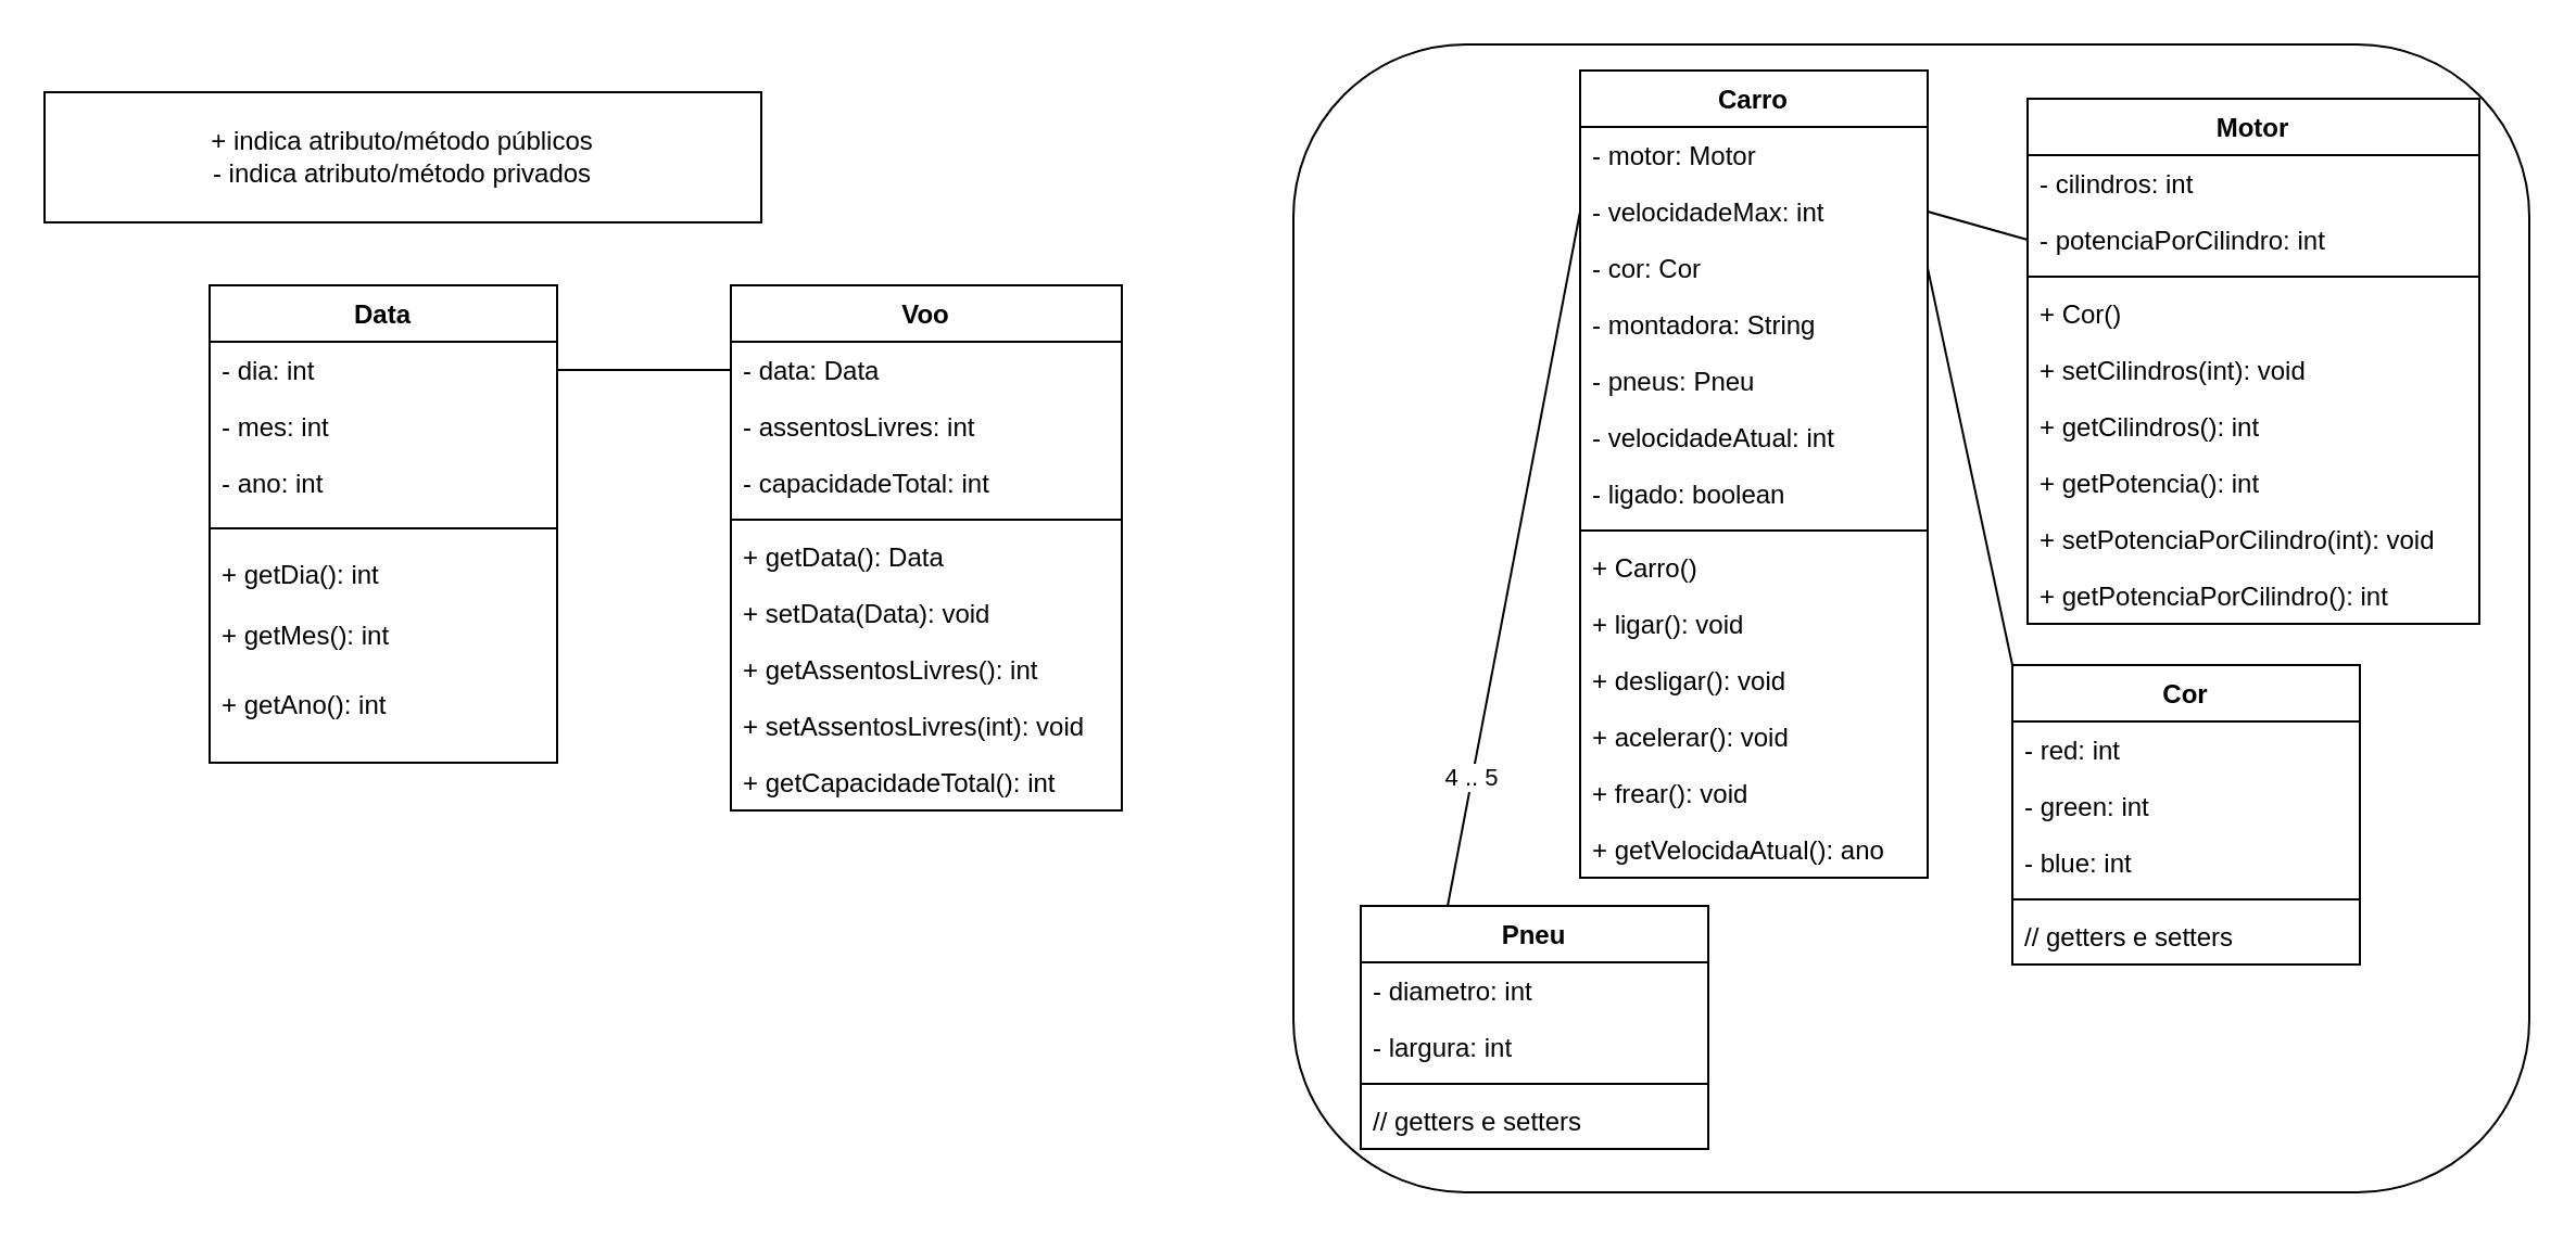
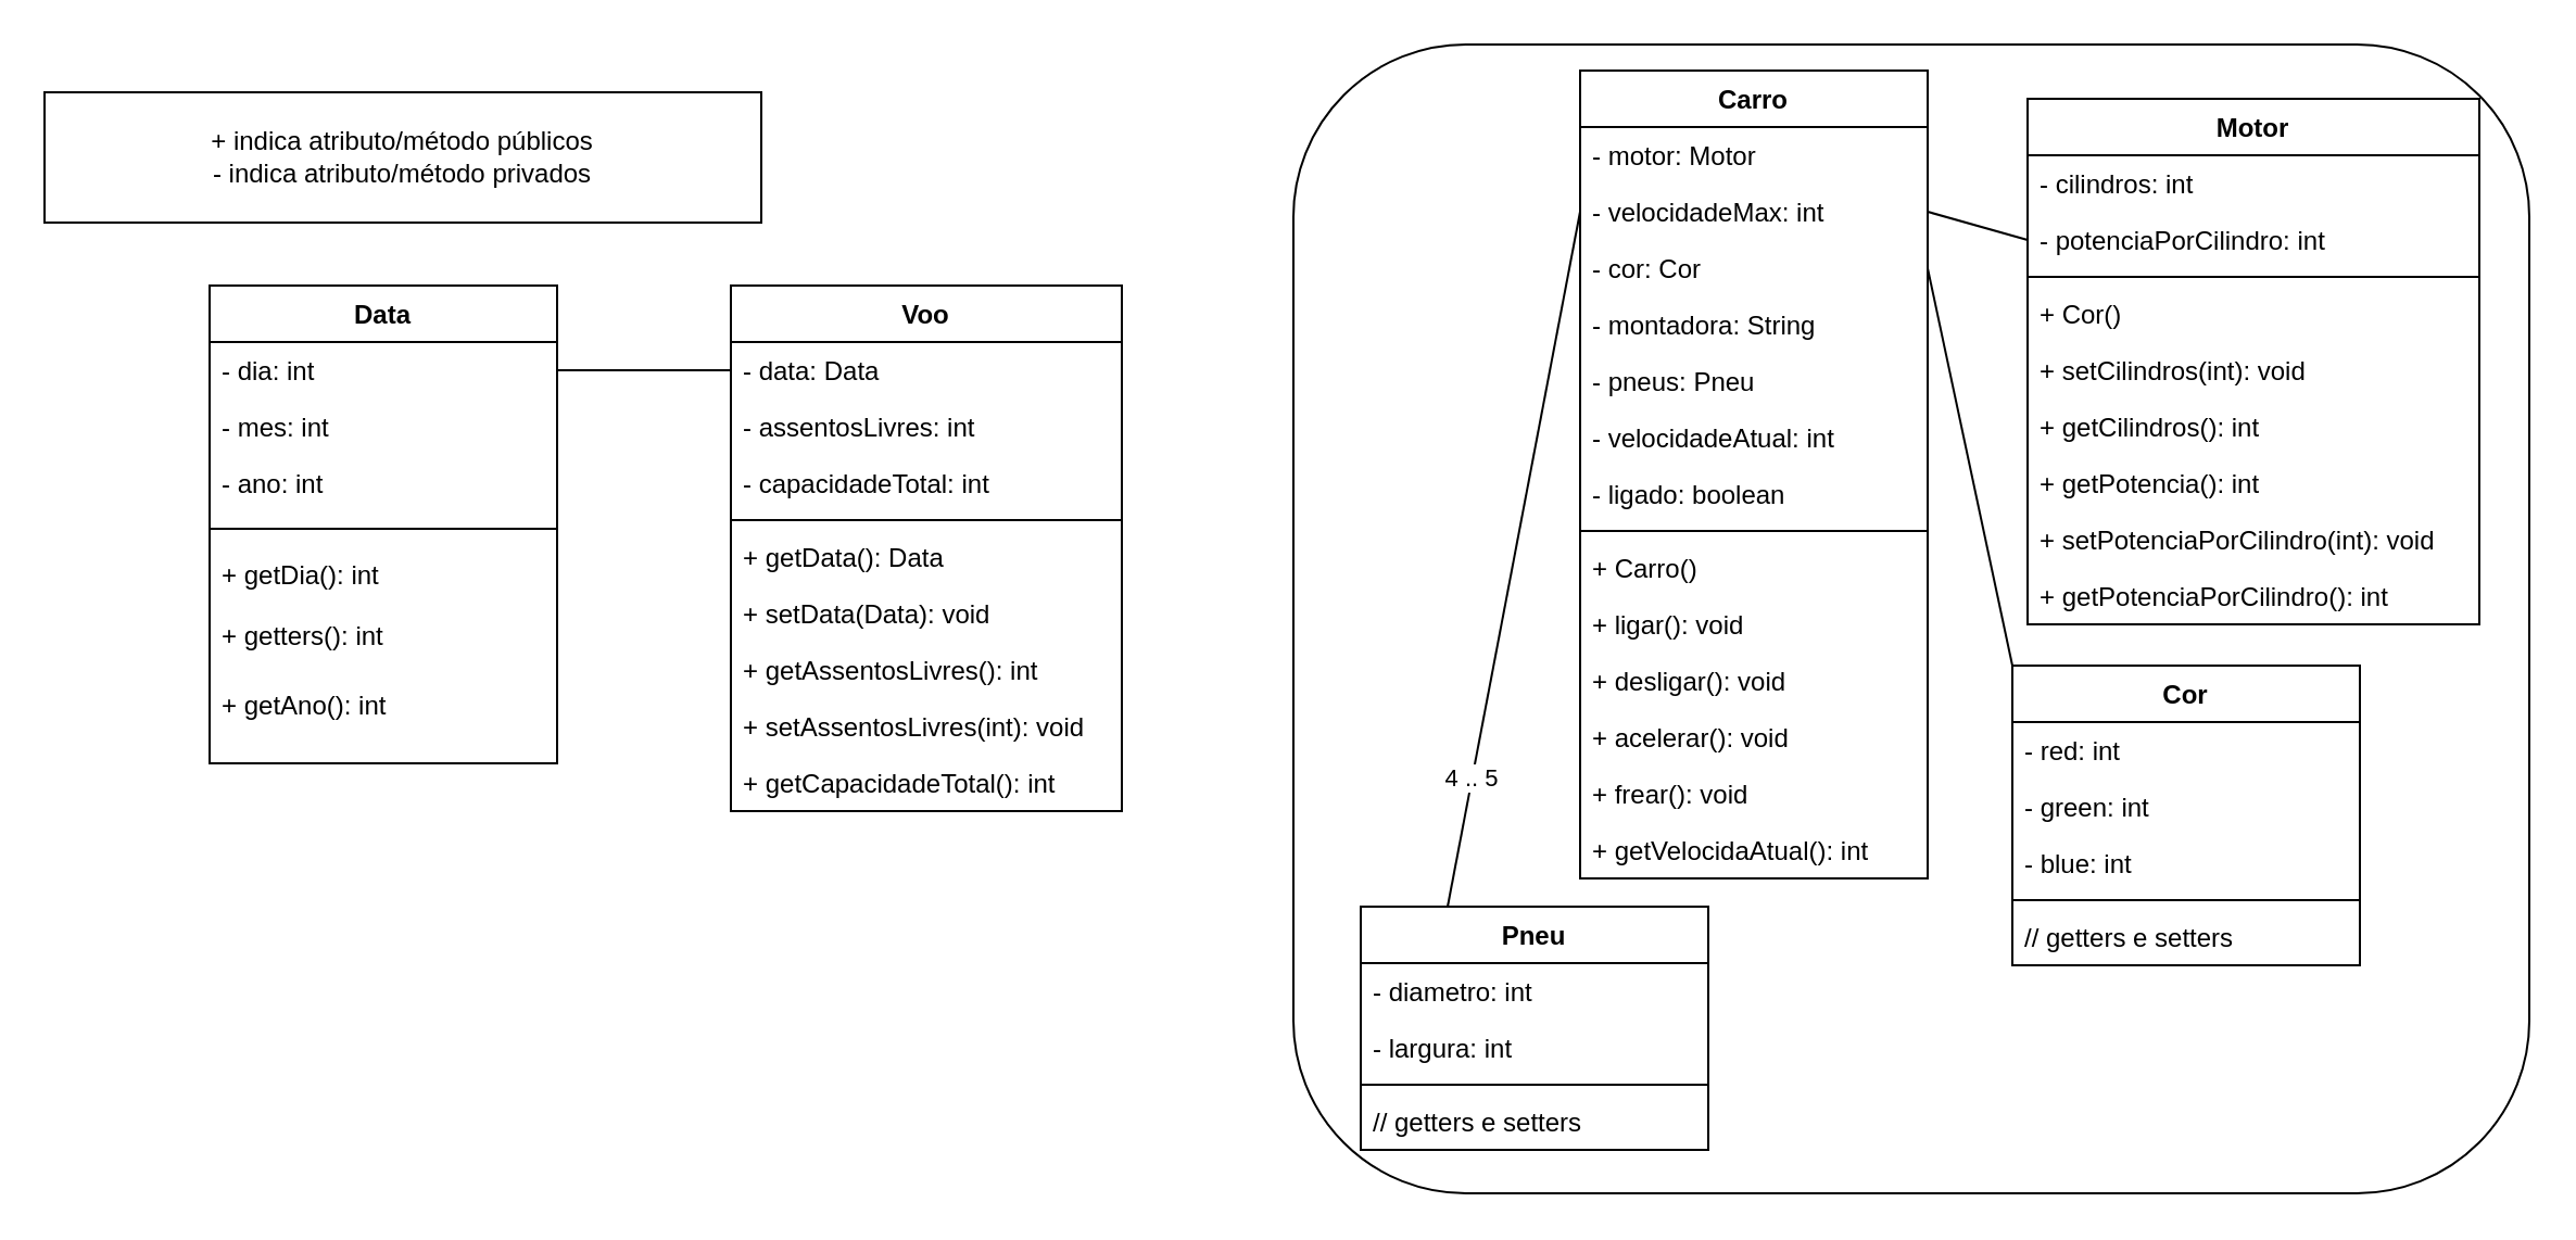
- <mxCell id="8" value="+ getMes(): int" style="text;strokeColor=none;fillColor=none;align=left;verticalAlign=top;spacingLeft=4;spacingRight=4;overflow=hidden;rotatable=0;points=[[0,0.5],[1,0.5]];portConstraint=eastwest;" vertex="1" parent="2"><mxGeometry y="148" width="160" height="32" as="geometry" /></mxCell>
+ <mxCell id="8" value="+ getters(): int" style="text;strokeColor=none;fillColor=none;align=left;verticalAlign=top;spacingLeft=4;spacingRight=4;overflow=hidden;rotatable=0;points=[[0,0.5],[1,0.5]];portConstraint=eastwest;" vertex="1" parent="2"><mxGeometry y="148" width="160" height="32" as="geometry" /></mxCell>
- <mxCell id="37" value="+ getVelocidaAtual(): ano" style="text;strokeColor=none;fillColor=none;align=left;verticalAlign=top;spacingLeft=4;spacingRight=4;overflow=hidden;rotatable=0;points=[[0,0.5],[1,0.5]];portConstraint=eastwest;" vertex="1" parent="23"><mxGeometry y="346" width="160" height="26" as="geometry" /></mxCell>
+ <mxCell id="37" value="+ getVelocidaAtual(): int" style="text;strokeColor=none;fillColor=none;align=left;verticalAlign=top;spacingLeft=4;spacingRight=4;overflow=hidden;rotatable=0;points=[[0,0.5],[1,0.5]];portConstraint=eastwest;" vertex="1" parent="23"><mxGeometry y="346" width="160" height="26" as="geometry" /></mxCell>
